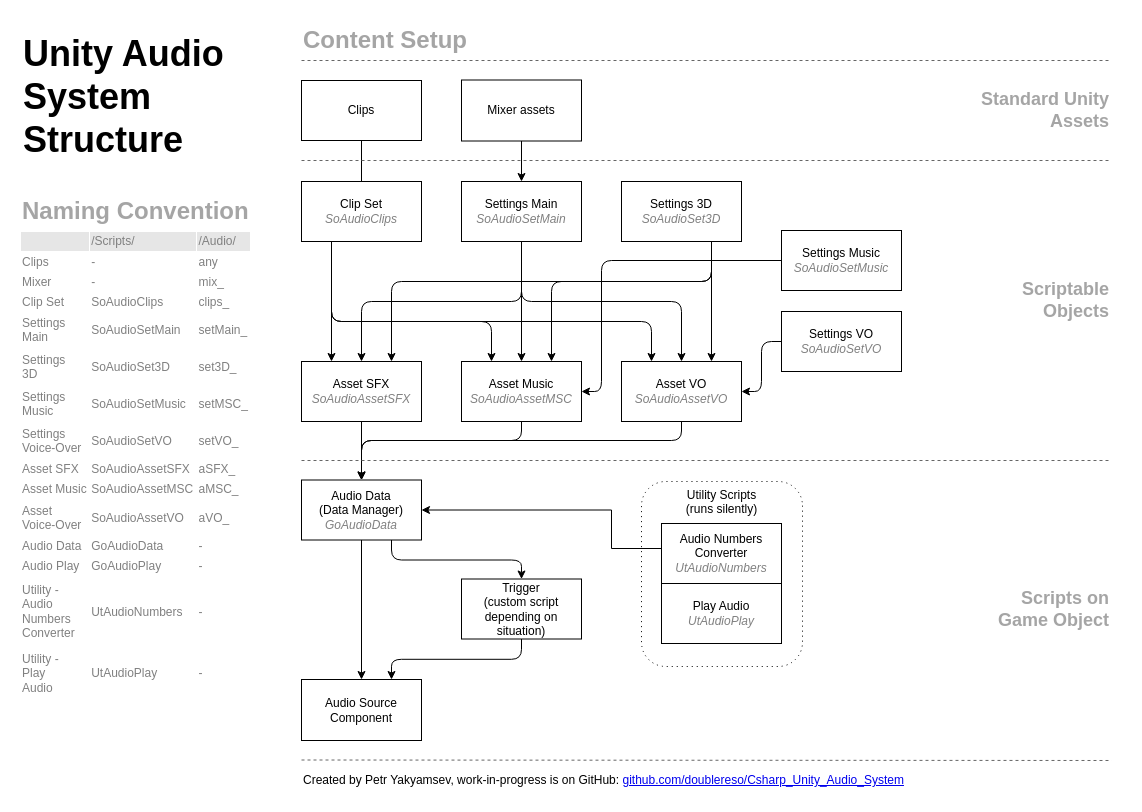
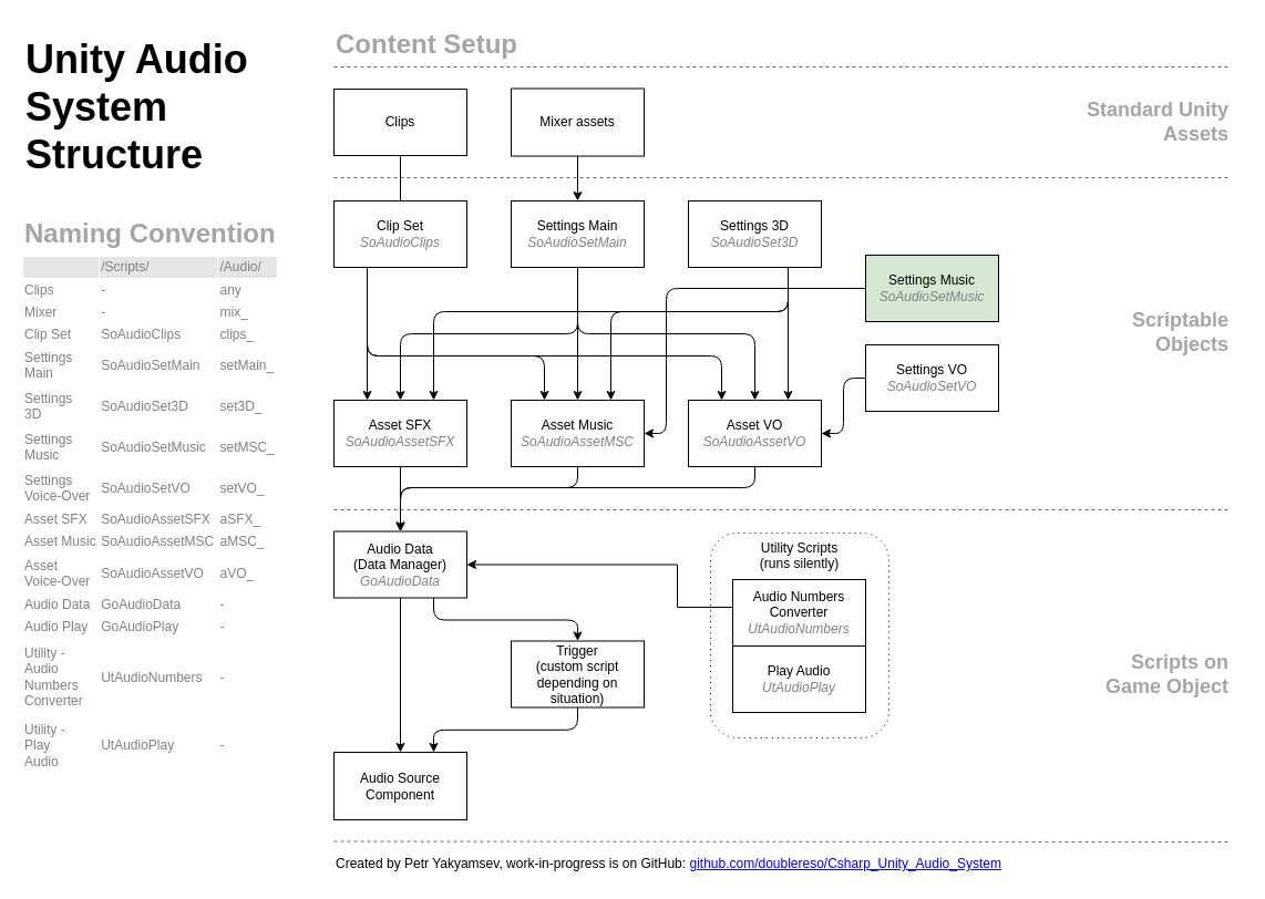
- <mxCell id="26" value="Settings Music&lt;br&gt;&lt;span style=&quot;color: rgb(128 , 128 , 128) ; text-align: left ; white-space: nowrap&quot;&gt;&lt;i&gt;SoAudioSetMusic&lt;/i&gt;&lt;/span&gt;" style="rounded=0;whiteSpace=wrap;html=1;" parent="1" vertex="1"><mxGeometry x="781" y="230" width="120" height="60" as="geometry" /></mxCell>
+ <mxCell id="26" value="Settings Music&lt;br&gt;&lt;span style=&quot;color: rgb(128 , 128 , 128) ; text-align: left ; white-space: nowrap&quot;&gt;&lt;i&gt;SoAudioSetMusic&lt;/i&gt;&lt;/span&gt;" style="rounded=0;whiteSpace=wrap;html=1;fillColor=#d5e8d4;" parent="1" vertex="1"><mxGeometry x="781" y="230" width="120" height="60" as="geometry" /></mxCell>
